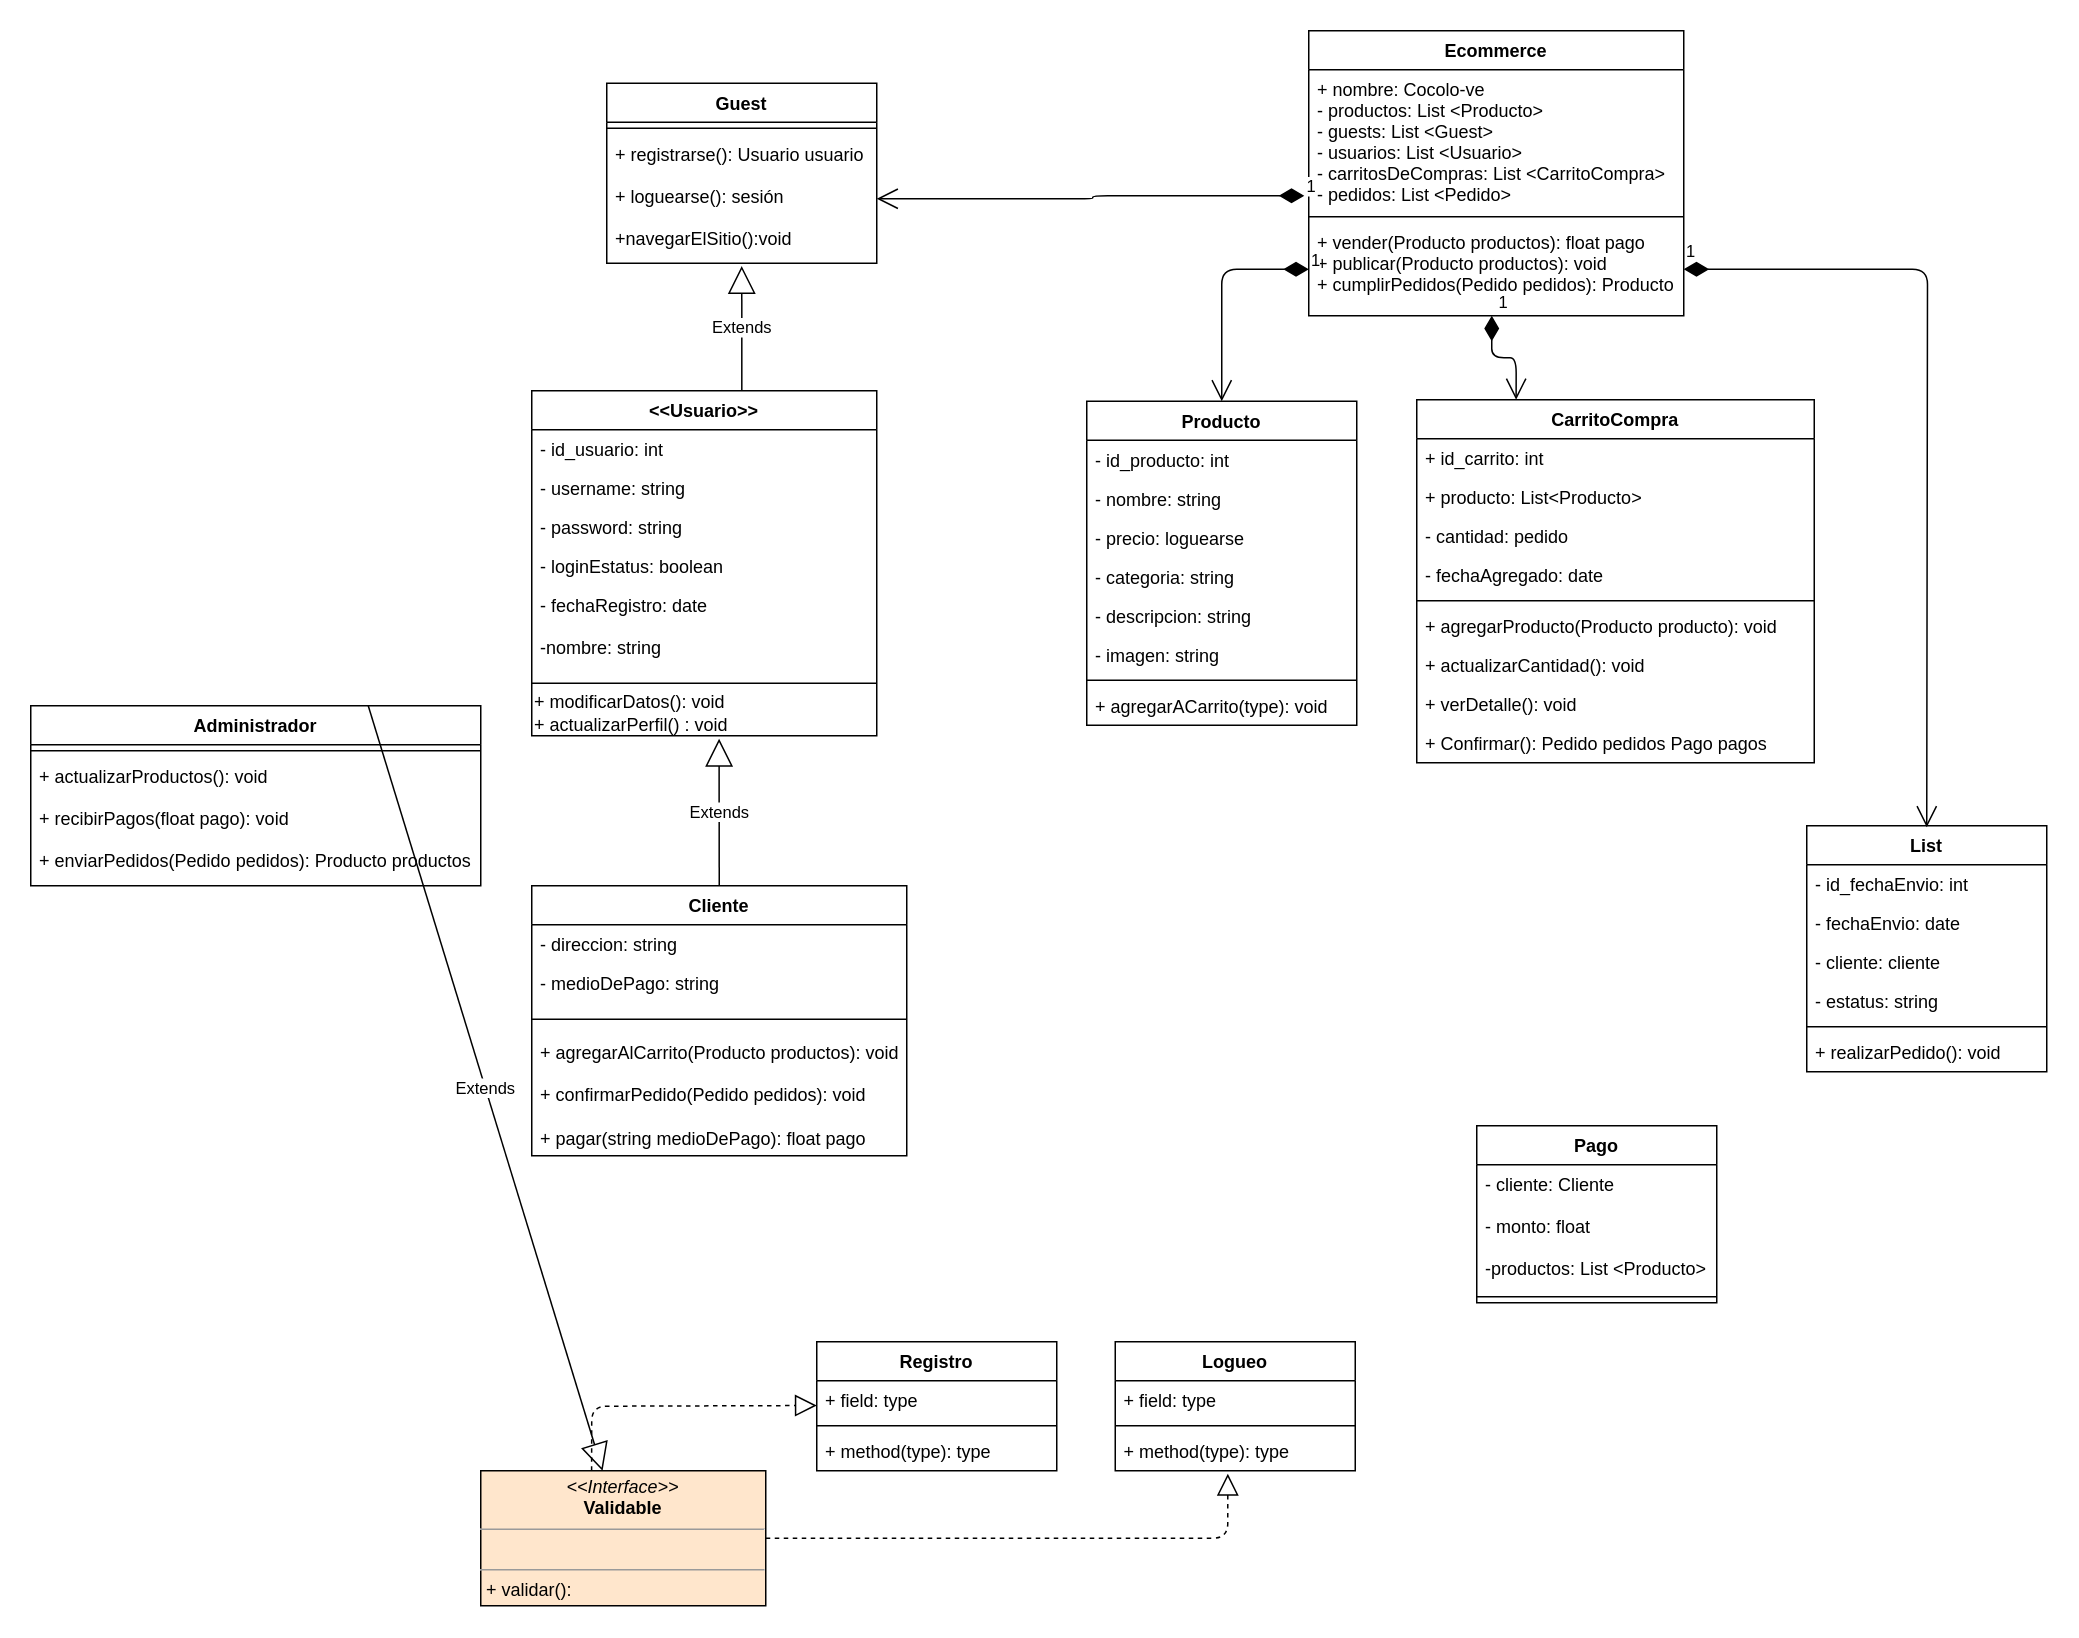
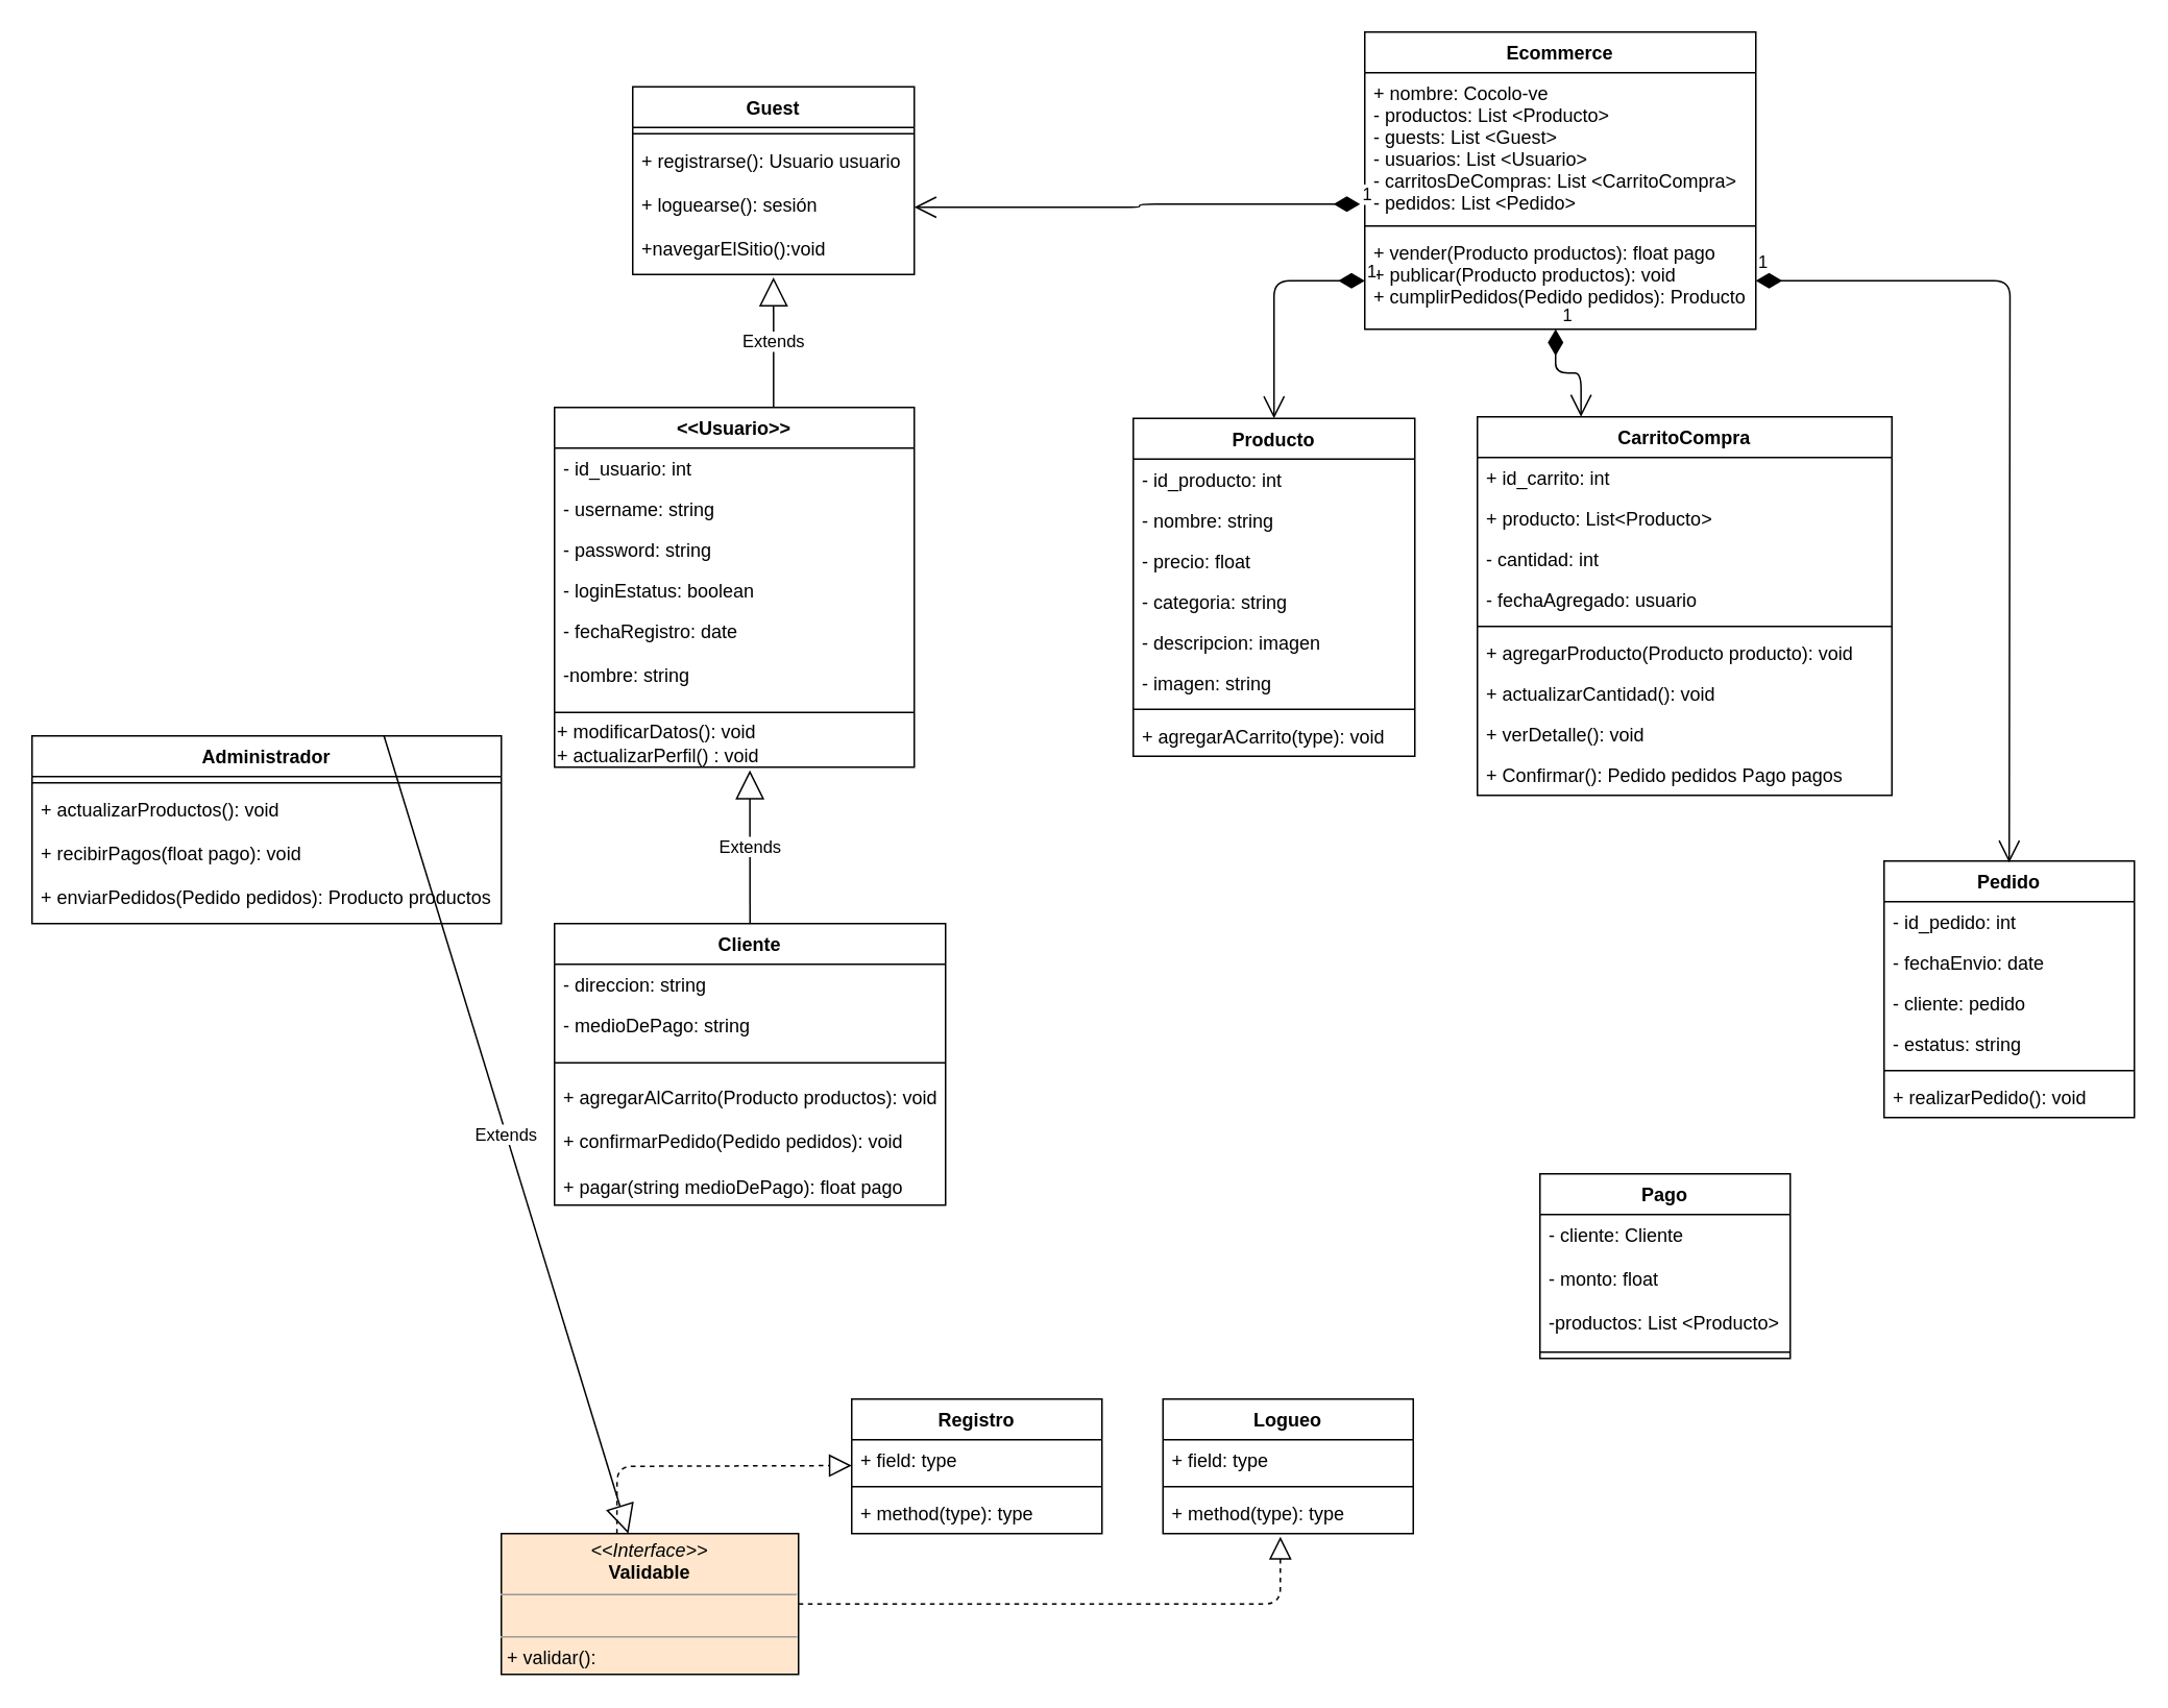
- <mxCell id="32" value="- cantidad: pedido" style="text;strokeColor=none;fillColor=none;align=left;verticalAlign=top;spacingLeft=4;spacingRight=4;overflow=hidden;rotatable=0;points=[[0,0.5],[1,0.5]];portConstraint=eastwest;" parent="29" vertex="1"><mxGeometry y="78" width="265" height="26" as="geometry" /></mxCell>
+ <mxCell id="32" value="- cantidad: int" style="text;strokeColor=none;fillColor=none;align=left;verticalAlign=top;spacingLeft=4;spacingRight=4;overflow=hidden;rotatable=0;points=[[0,0.5],[1,0.5]];portConstraint=eastwest;" parent="29" vertex="1"><mxGeometry y="78" width="265" height="26" as="geometry" /></mxCell>
- <mxCell id="21" value="- precio: loguearse" style="text;strokeColor=none;fillColor=none;align=left;verticalAlign=top;spacingLeft=4;spacingRight=4;overflow=hidden;rotatable=0;points=[[0,0.5],[1,0.5]];portConstraint=eastwest;" parent="18" vertex="1"><mxGeometry y="78" width="180" height="26" as="geometry" /></mxCell>
+ <mxCell id="21" value="- precio: float" style="text;strokeColor=none;fillColor=none;align=left;verticalAlign=top;spacingLeft=4;spacingRight=4;overflow=hidden;rotatable=0;points=[[0,0.5],[1,0.5]];portConstraint=eastwest;" parent="18" vertex="1"><mxGeometry y="78" width="180" height="26" as="geometry" /></mxCell>
- <mxCell id="33" value="- fechaAgregado: date" style="text;strokeColor=none;fillColor=none;align=left;verticalAlign=top;spacingLeft=4;spacingRight=4;overflow=hidden;rotatable=0;points=[[0,0.5],[1,0.5]];portConstraint=eastwest;" parent="29" vertex="1"><mxGeometry y="104" width="265" height="26" as="geometry" /></mxCell>
+ <mxCell id="33" value="- fechaAgregado: usuario" style="text;strokeColor=none;fillColor=none;align=left;verticalAlign=top;spacingLeft=4;spacingRight=4;overflow=hidden;rotatable=0;points=[[0,0.5],[1,0.5]];portConstraint=eastwest;" parent="29" vertex="1"><mxGeometry y="104" width="265" height="26" as="geometry" /></mxCell>
- <mxCell id="23" value="- descripcion: string" style="text;strokeColor=none;fillColor=none;align=left;verticalAlign=top;spacingLeft=4;spacingRight=4;overflow=hidden;rotatable=0;points=[[0,0.5],[1,0.5]];portConstraint=eastwest;" parent="18" vertex="1"><mxGeometry y="130" width="180" height="26" as="geometry" /></mxCell>
+ <mxCell id="23" value="- descripcion: imagen" style="text;strokeColor=none;fillColor=none;align=left;verticalAlign=top;spacingLeft=4;spacingRight=4;overflow=hidden;rotatable=0;points=[[0,0.5],[1,0.5]];portConstraint=eastwest;" parent="18" vertex="1"><mxGeometry y="130" width="180" height="26" as="geometry" /></mxCell>
- <mxCell id="39" value="List" style="swimlane;fontStyle=1;align=center;verticalAlign=top;childLayout=stackLayout;horizontal=1;startSize=26;horizontalStack=0;resizeParent=1;resizeParentMax=0;resizeLast=0;collapsible=1;marginBottom=0;" parent="1" vertex="1"><mxGeometry x="1204" y="550" width="160" height="164" as="geometry" /></mxCell>
+ <mxCell id="39" value="Pedido" style="swimlane;fontStyle=1;align=center;verticalAlign=top;childLayout=stackLayout;horizontal=1;startSize=26;horizontalStack=0;resizeParent=1;resizeParentMax=0;resizeLast=0;collapsible=1;marginBottom=0;" parent="1" vertex="1"><mxGeometry x="1204" y="550" width="160" height="164" as="geometry" /></mxCell>
- <mxCell id="40" value="- id_fechaEnvio: int" style="text;strokeColor=none;fillColor=none;align=left;verticalAlign=top;spacingLeft=4;spacingRight=4;overflow=hidden;rotatable=0;points=[[0,0.5],[1,0.5]];portConstraint=eastwest;" parent="39" vertex="1"><mxGeometry y="26" width="160" height="26" as="geometry" /></mxCell>
+ <mxCell id="40" value="- id_pedido: int" style="text;strokeColor=none;fillColor=none;align=left;verticalAlign=top;spacingLeft=4;spacingRight=4;overflow=hidden;rotatable=0;points=[[0,0.5],[1,0.5]];portConstraint=eastwest;" parent="39" vertex="1"><mxGeometry y="26" width="160" height="26" as="geometry" /></mxCell>
- <mxCell id="42" value="- cliente: cliente" style="text;strokeColor=none;fillColor=none;align=left;verticalAlign=top;spacingLeft=4;spacingRight=4;overflow=hidden;rotatable=0;points=[[0,0.5],[1,0.5]];portConstraint=eastwest;" parent="39" vertex="1"><mxGeometry y="78" width="160" height="26" as="geometry" /></mxCell>
+ <mxCell id="42" value="- cliente: pedido" style="text;strokeColor=none;fillColor=none;align=left;verticalAlign=top;spacingLeft=4;spacingRight=4;overflow=hidden;rotatable=0;points=[[0,0.5],[1,0.5]];portConstraint=eastwest;" parent="39" vertex="1"><mxGeometry y="78" width="160" height="26" as="geometry" /></mxCell>
